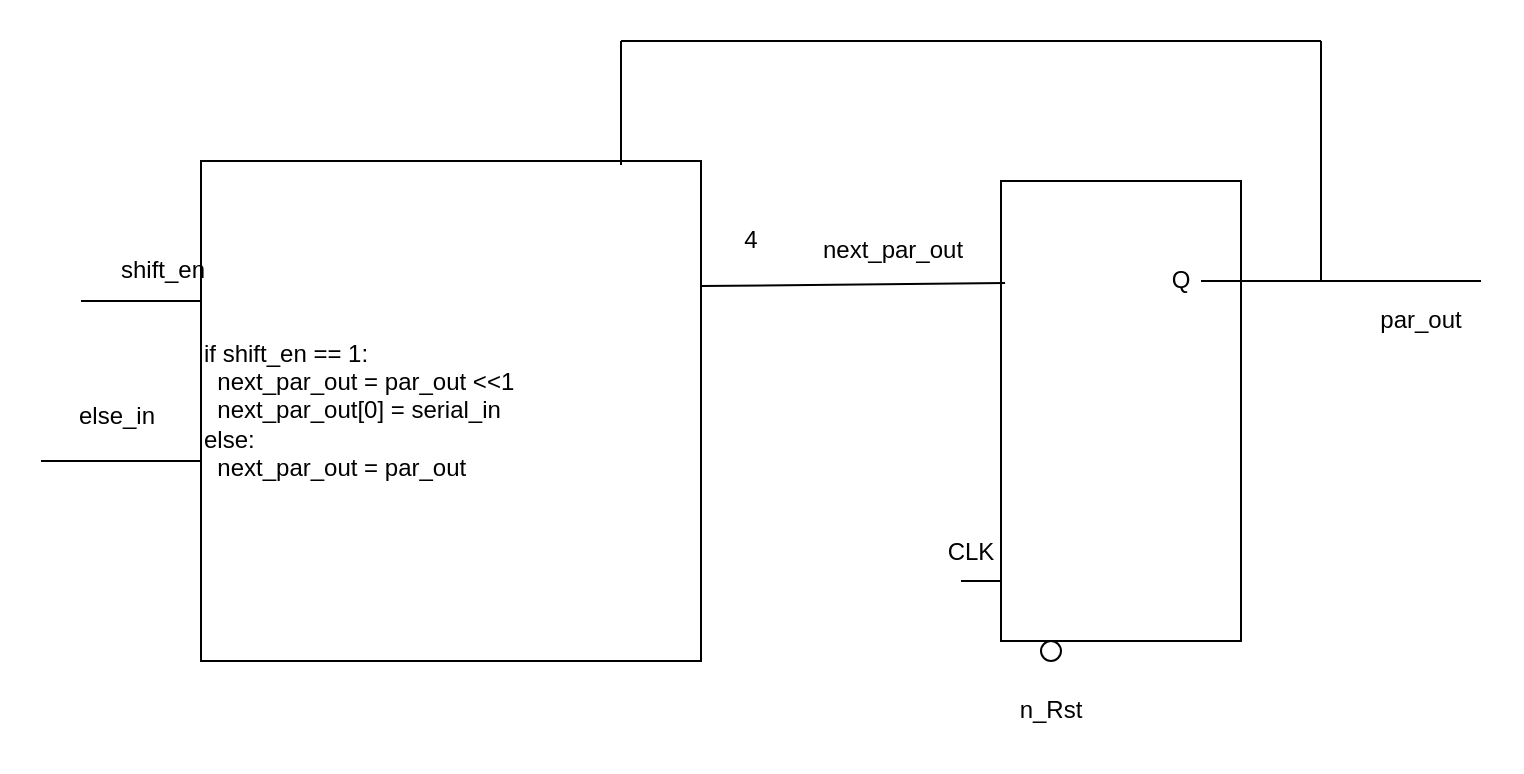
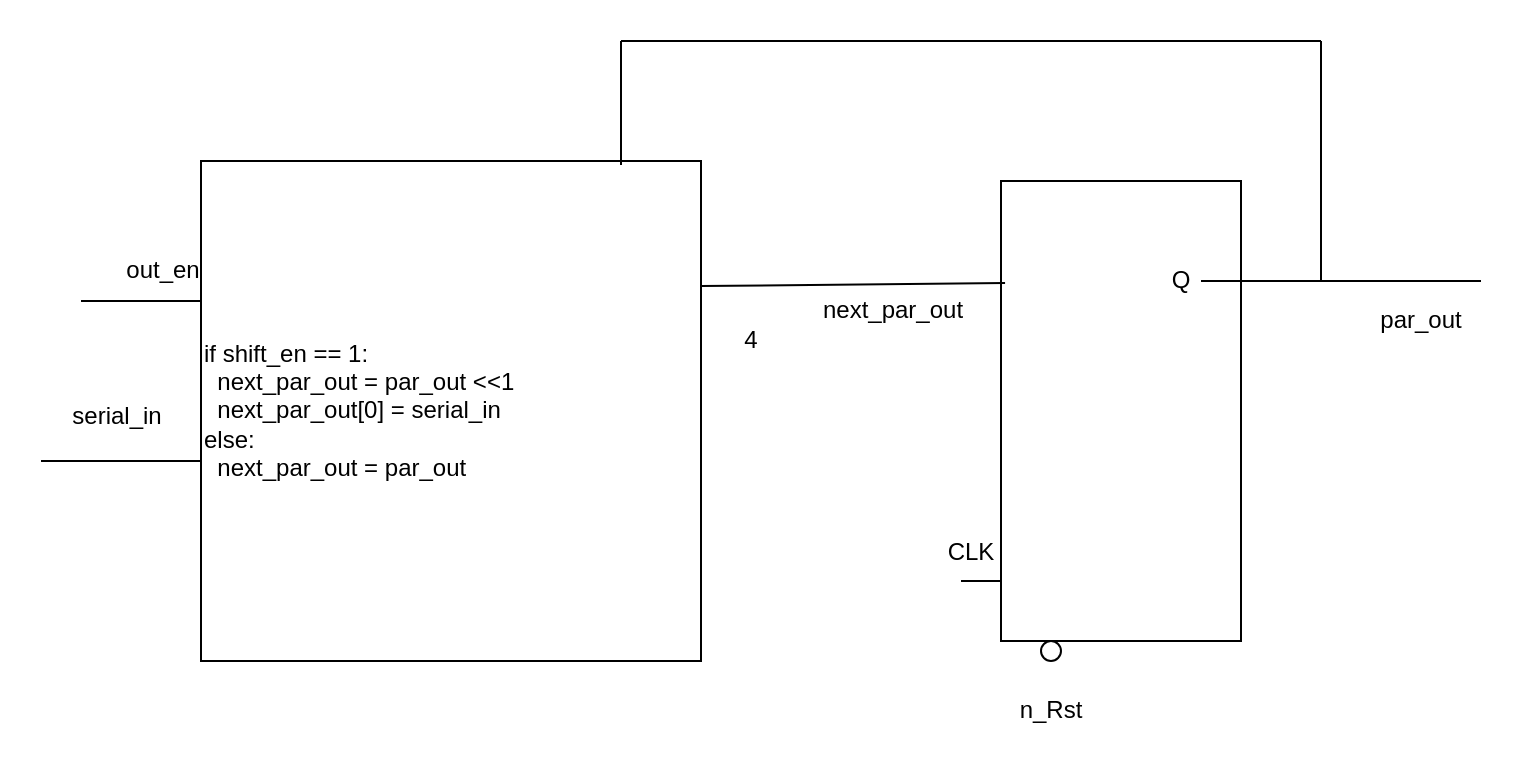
- <mxCell id="18" value="4" style="text;html=1;align=center;verticalAlign=middle;resizable=0;points=[];autosize=1;" vertex="1" parent="1"><mxGeometry x="365" y="110" width="20" height="20" as="geometry" /></mxCell>
+ <mxCell id="18" value="4" style="text;html=1;align=center;verticalAlign=middle;resizable=0;points=[];autosize=1;" vertex="1" parent="1"><mxGeometry x="365" y="160" width="20" height="20" as="geometry" /></mxCell>
- <mxCell id="19" value="next_par_out" style="text;html=1;align=center;verticalAlign=middle;resizable=0;points=[];autosize=1;" vertex="1" parent="1"><mxGeometry x="401" y="115" width="90" height="20" as="geometry" /></mxCell>
+ <mxCell id="19" value="next_par_out" style="text;html=1;align=center;verticalAlign=middle;resizable=0;points=[];autosize=1;" vertex="1" parent="1"><mxGeometry x="401" y="145" width="90" height="20" as="geometry" /></mxCell>
- <mxCell id="15" value="shift_en" style="text;html=1;align=center;verticalAlign=middle;resizable=0;points=[];autosize=1;" vertex="1" parent="1"><mxGeometry x="51" y="125" width="60" height="20" as="geometry" /></mxCell>
+ <mxCell id="15" value="out_en" style="text;html=1;align=center;verticalAlign=middle;resizable=0;points=[];autosize=1;" vertex="1" parent="1"><mxGeometry x="51" y="125" width="60" height="20" as="geometry" /></mxCell>
- <mxCell id="17" value="else_in" style="text;html=1;align=center;verticalAlign=middle;resizable=0;points=[];autosize=1;" vertex="1" parent="1"><mxGeometry x="28" y="198" width="60" height="20" as="geometry" /></mxCell>
+ <mxCell id="17" value="serial_in" style="text;html=1;align=center;verticalAlign=middle;resizable=0;points=[];autosize=1;" vertex="1" parent="1"><mxGeometry x="28" y="198" width="60" height="20" as="geometry" /></mxCell>
